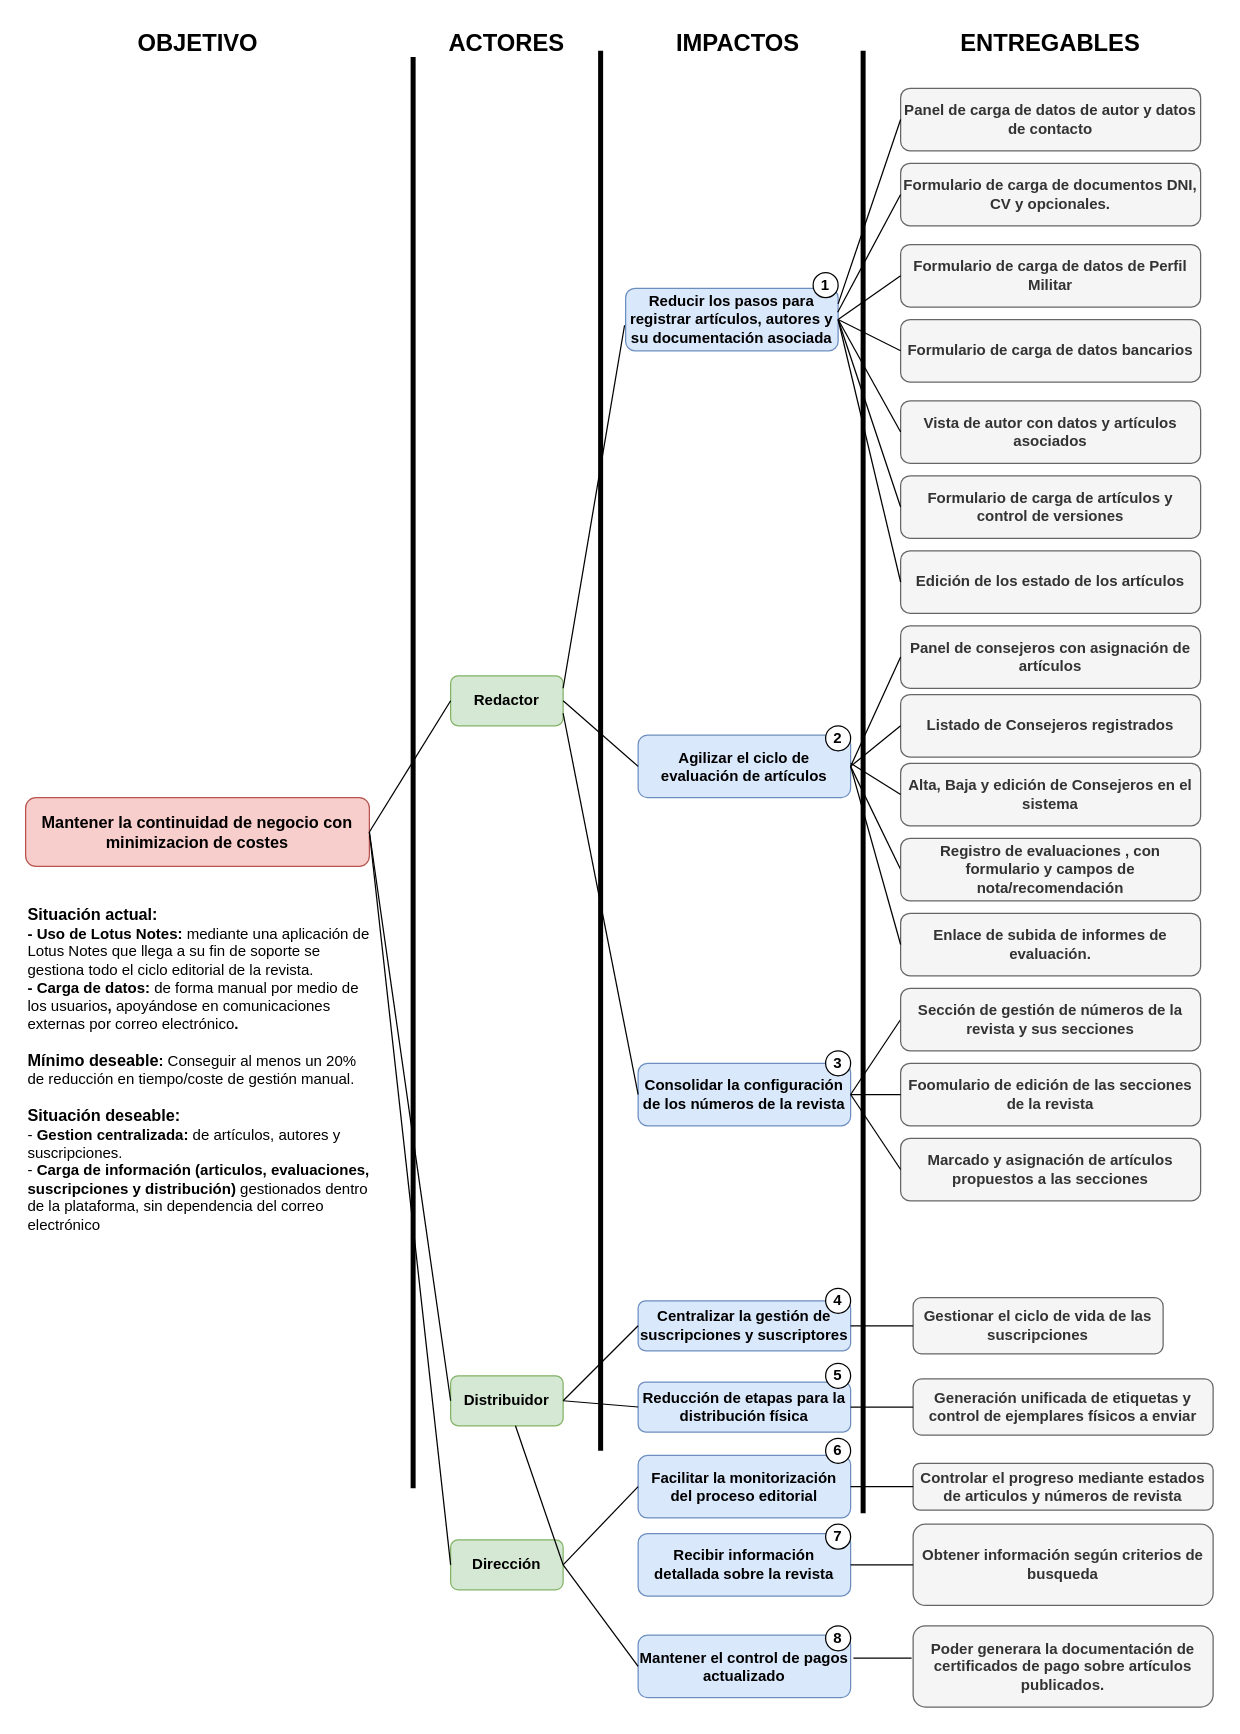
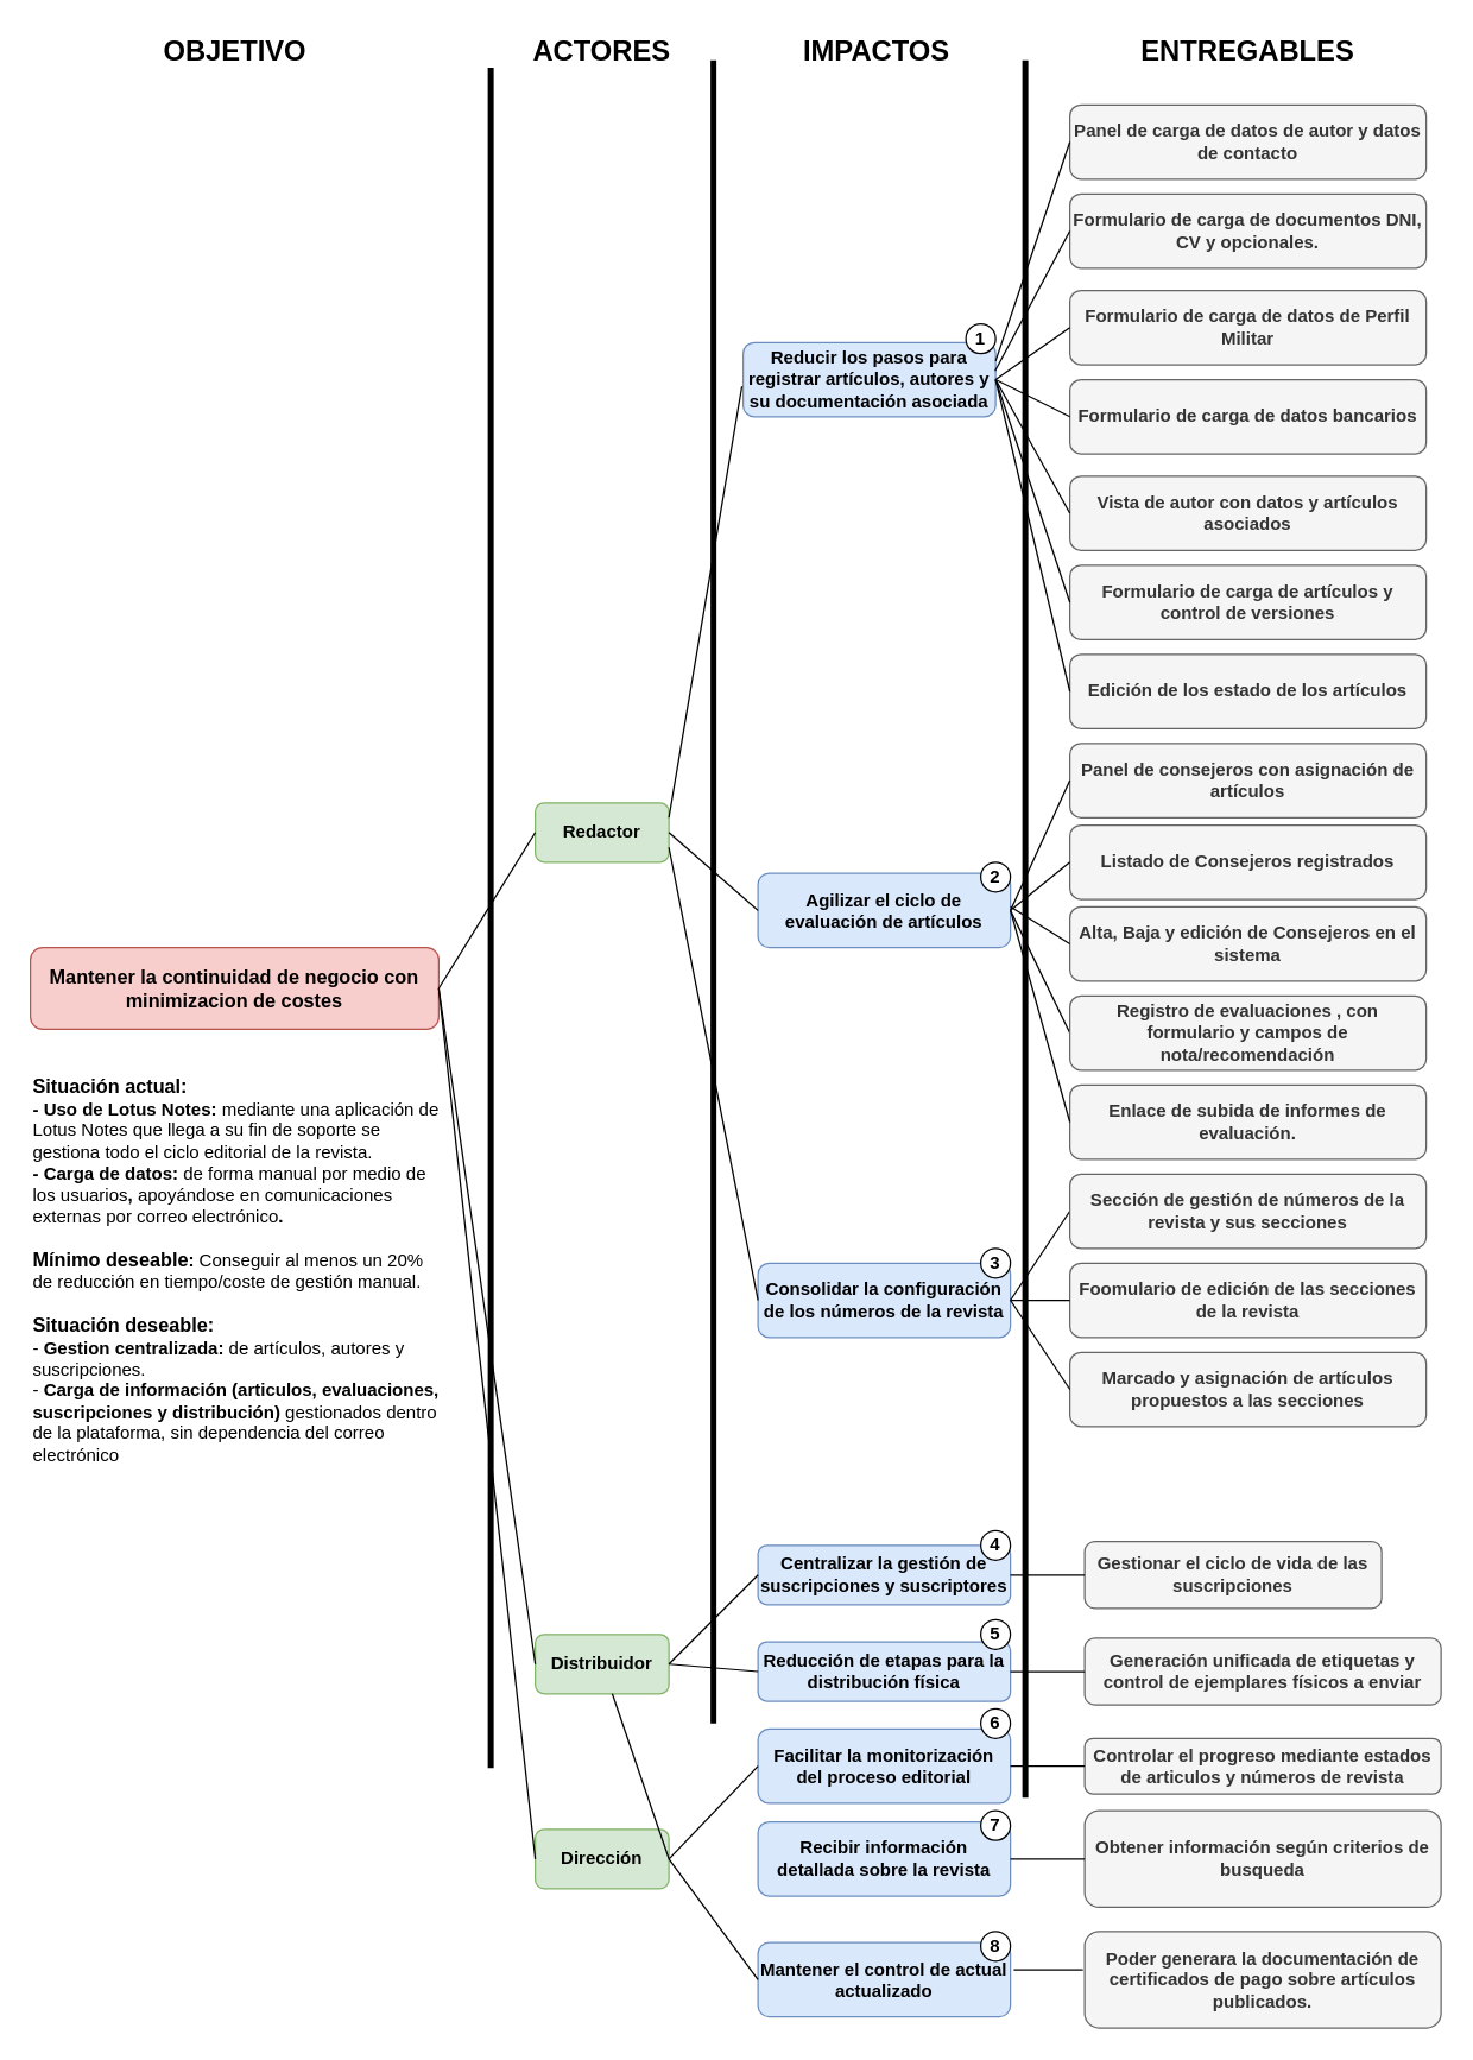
- <mxCell id="53" value="Mantener el control de pagos actualizado" style="rounded=1;whiteSpace=wrap;html=1;fontStyle=1;fillColor=#dae8fc;strokeColor=#6c8ebf;" parent="1" vertex="1"><mxGeometry x="510" y="1307.5" width="170" height="50" as="geometry" /></mxCell>
+ <mxCell id="53" value="Mantener el control de actual actualizado" style="rounded=1;whiteSpace=wrap;html=1;fontStyle=1;fillColor=#dae8fc;strokeColor=#6c8ebf;" parent="1" vertex="1"><mxGeometry x="510" y="1307.5" width="170" height="50" as="geometry" /></mxCell>
